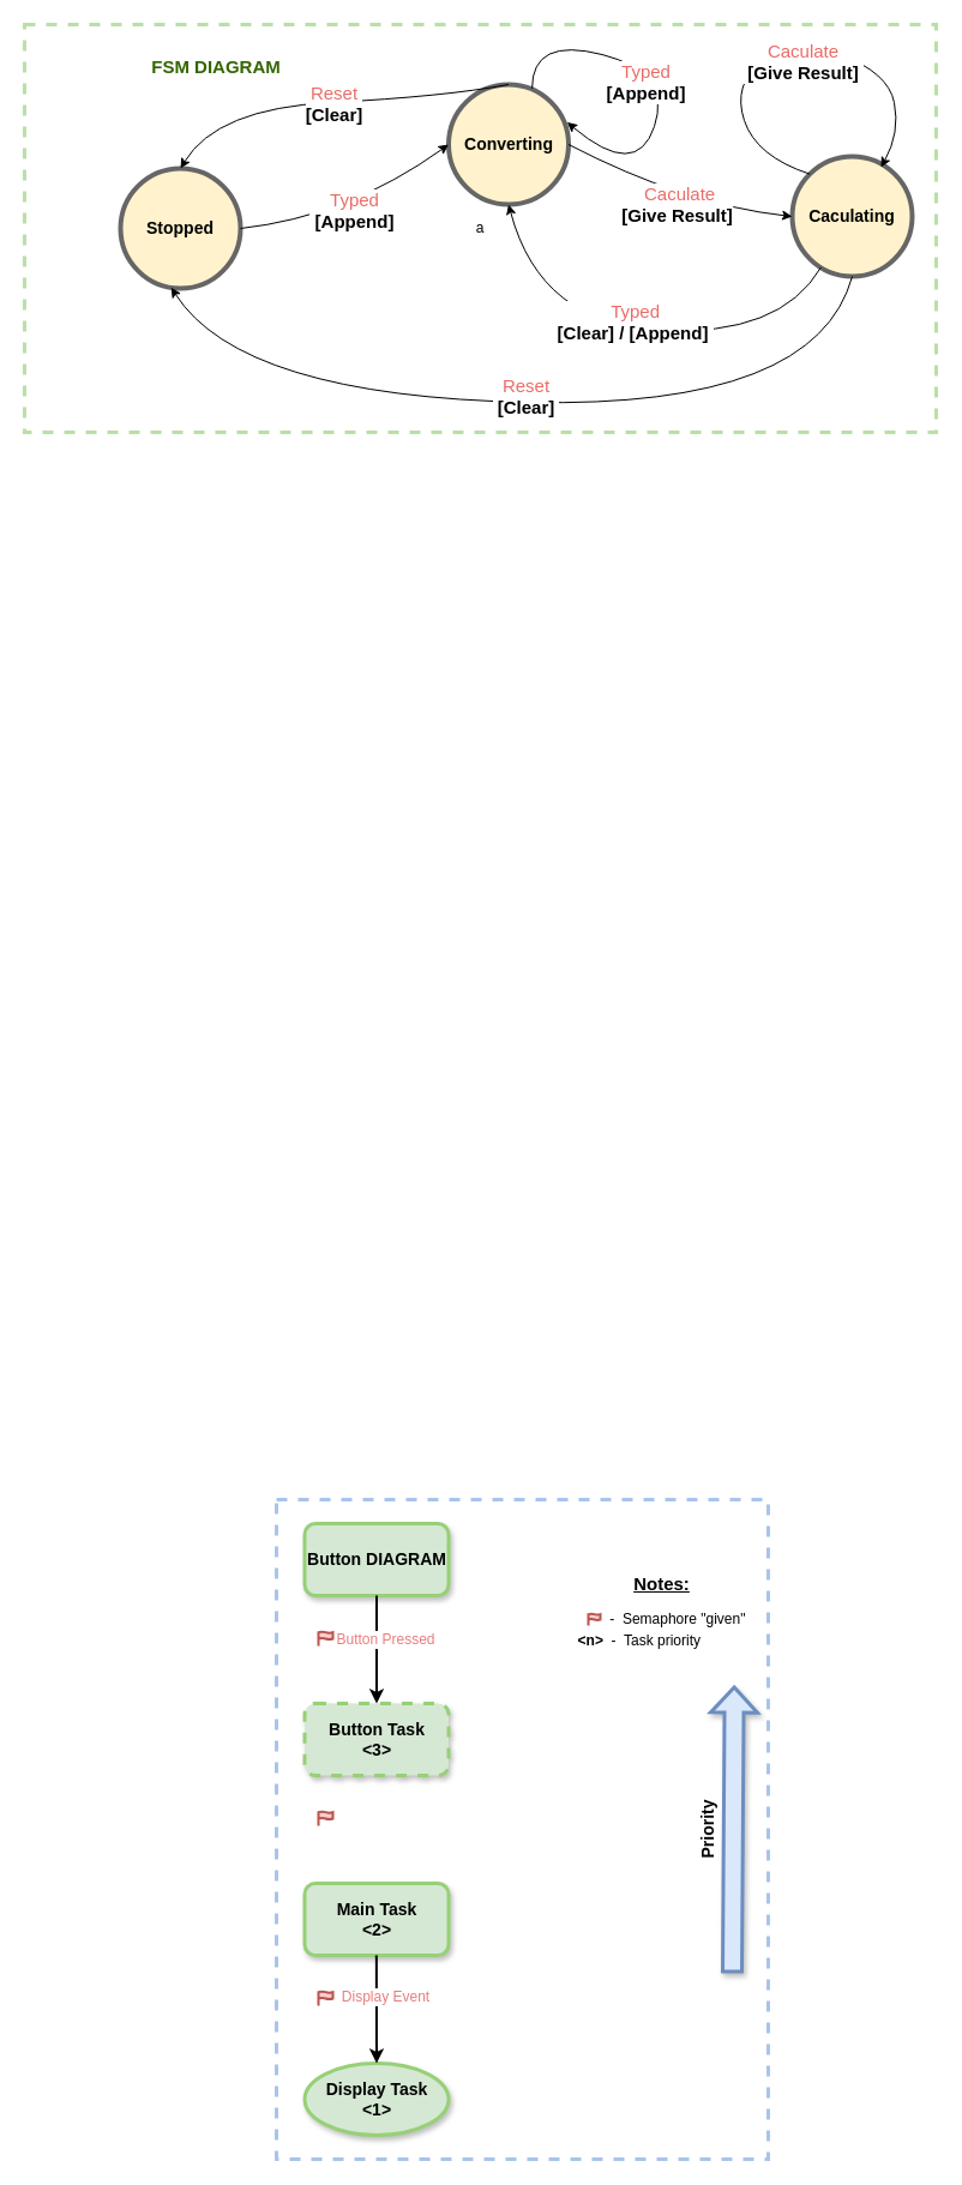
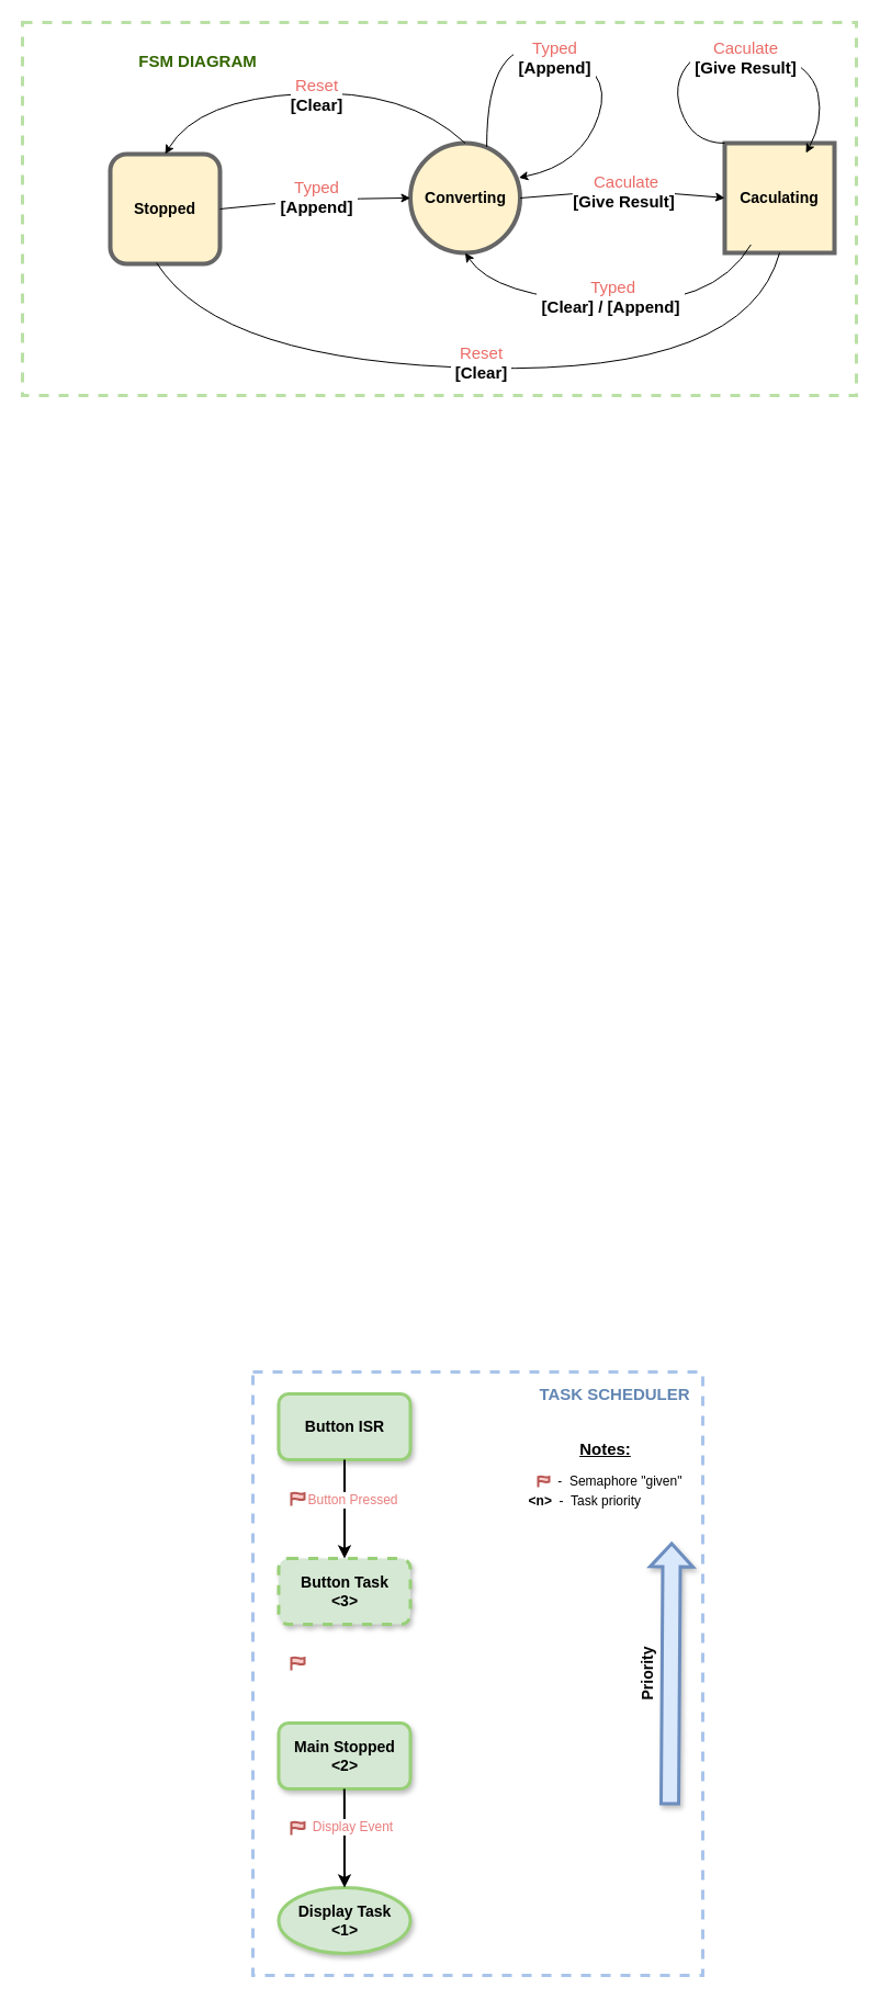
- <mxCell id="5" value="&lt;font style=&quot;font-size: 14px;&quot;&gt;&lt;b&gt;Converting&lt;/b&gt;&lt;/font&gt;" style="ellipse;whiteSpace=wrap;html=1;aspect=fixed;strokeWidth=4;fillColor=#fff2cc;strokeColor=#666666;" vertex="1" parent="1"><mxGeometry x="373.5" y="70" width="100" height="100" as="geometry" /></mxCell>
+ <mxCell id="5" value="&lt;font style=&quot;font-size: 14px;&quot;&gt;&lt;b&gt;Converting&lt;/b&gt;&lt;/font&gt;" style="ellipse;whiteSpace=wrap;html=1;aspect=fixed;strokeWidth=4;fillColor=#fff2cc;strokeColor=#666666;" vertex="1" parent="1"><mxGeometry x="373.5" y="130" width="100" height="100" as="geometry" /></mxCell>
- <mxCell id="4" value="&lt;font style=&quot;font-size: 14px;&quot;&gt;&lt;b&gt;Caculating&lt;/b&gt;&lt;/font&gt;" style="ellipse;whiteSpace=wrap;html=1;aspect=fixed;strokeWidth=4;fillColor=#fff2cc;strokeColor=#666666;" vertex="1" parent="1"><mxGeometry x="660" y="130" width="100" height="100" as="geometry" /></mxCell>
+ <mxCell id="4" value="&lt;font style=&quot;font-size: 14px;&quot;&gt;&lt;b&gt;Caculating&lt;/b&gt;&lt;/font&gt;" style="whiteSpace=wrap;html=1;aspect=fixed;strokeWidth=4;fillColor=#fff2cc;strokeColor=#666666;rounded=0;" vertex="1" parent="1"><mxGeometry x="660" y="130" width="100" height="100" as="geometry" /></mxCell>
- <mxCell id="6" value="&lt;font style=&quot;font-size: 14px;&quot;&gt;&lt;b&gt;Stopped&lt;/b&gt;&lt;/font&gt;" style="ellipse;whiteSpace=wrap;html=1;aspect=fixed;strokeWidth=4;fillColor=#fff2cc;strokeColor=#666666;" vertex="1" parent="1"><mxGeometry x="100" y="140" width="100" height="100" as="geometry" /></mxCell>
+ <mxCell id="6" value="&lt;font style=&quot;font-size: 14px;&quot;&gt;&lt;b&gt;Stopped&lt;/b&gt;&lt;/font&gt;" style="whiteSpace=wrap;html=1;aspect=fixed;strokeWidth=4;fillColor=#fff2cc;strokeColor=#666666;rounded=1;" vertex="1" parent="1"><mxGeometry x="100" y="140" width="100" height="100" as="geometry" /></mxCell>
- <mxCell id="15" value="" style="curved=1;endArrow=classic;html=1;rounded=0;exitX=0.5;exitY=1;exitDx=0;exitDy=0;entryX=0.422;entryY=0.992;entryDx=0;entryDy=0;entryPerimeter=0;" edge="1" parent="1" source="4" target="6"><mxGeometry width="50" height="50" relative="1" as="geometry"><mxPoint x="85" y="190" as="sourcePoint" /><mxPoint x="100" y="215" as="targetPoint" /><Array as="points"><mxPoint x="680" y="340" /><mxPoint x="200" y="330" /></Array></mxGeometry></mxCell>
+ <mxCell id="15" value="" style="curved=1;endArrow=none;html=1;rounded=0;exitX=0.5;exitY=1;exitDx=0;exitDy=0;entryX=0.422;entryY=0.992;entryDx=0;entryDy=0;entryPerimeter=0;" edge="1" parent="1" source="4" target="6"><mxGeometry width="50" height="50" relative="1" as="geometry"><mxPoint x="85" y="190" as="sourcePoint" /><mxPoint x="100" y="215" as="targetPoint" /><Array as="points"><mxPoint x="680" y="340" /><mxPoint x="200" y="330" /></Array></mxGeometry></mxCell>
+ <mxCell id="25" value="&lt;span style=&quot;font-size: 15px;&quot;&gt;&lt;b&gt;&lt;font color=&quot;#6286b3&quot;&gt;TASK SCHEDULER&lt;/font&gt;&lt;br&gt;&lt;/b&gt;&lt;/span&gt;" style="text;html=1;strokeColor=none;fillColor=none;align=center;verticalAlign=middle;whiteSpace=wrap;rounded=0;fontSize=12;fontFamily=Helvetica;fontColor=default;" vertex="1" parent="1"><mxGeometry x="490" y="1250" width="140" height="40" as="geometry" /></mxCell>
- <mxCell id="19" value="&lt;b&gt;&lt;font style=&quot;font-size: 14px;&quot;&gt;Button DIAGRAM&lt;/font&gt;&lt;/b&gt;" style="rounded=1;whiteSpace=wrap;html=1;fillColor=#D5E8D4;shadow=1;strokeWidth=3;strokeColor=#97D077;" vertex="1" parent="1"><mxGeometry x="253.5" y="1270" width="120" height="60" as="geometry" /></mxCell>
+ <mxCell id="19" value="&lt;b&gt;&lt;font style=&quot;font-size: 14px;&quot;&gt;Button ISR&lt;/font&gt;&lt;/b&gt;" style="rounded=1;whiteSpace=wrap;html=1;fillColor=#D5E8D4;shadow=1;strokeWidth=3;strokeColor=#97D077;" vertex="1" parent="1"><mxGeometry x="253.5" y="1270" width="120" height="60" as="geometry" /></mxCell>
- <mxCell id="21" value="&lt;b style=&quot;font-size: 14px;&quot;&gt;&lt;font style=&quot;font-size: 14px;&quot;&gt;Main Task&lt;br&gt;&amp;lt;2&amp;gt;&lt;br&gt;&lt;/font&gt;&lt;/b&gt;" style="rounded=1;whiteSpace=wrap;html=1;fillColor=#D5E8D4;shadow=1;strokeColor=#97D077;strokeWidth=3;" vertex="1" parent="1"><mxGeometry x="253.5" y="1570" width="120" height="60" as="geometry" /></mxCell>
+ <mxCell id="21" value="&lt;b style=&quot;font-size: 14px;&quot;&gt;&lt;font style=&quot;font-size: 14px;&quot;&gt;Main Stopped&lt;br&gt;&amp;lt;2&amp;gt;&lt;br&gt;&lt;/font&gt;&lt;/b&gt;" style="rounded=1;whiteSpace=wrap;html=1;fillColor=#D5E8D4;shadow=1;strokeColor=#97D077;strokeWidth=3;" vertex="1" parent="1"><mxGeometry x="253.5" y="1570" width="120" height="60" as="geometry" /></mxCell>
